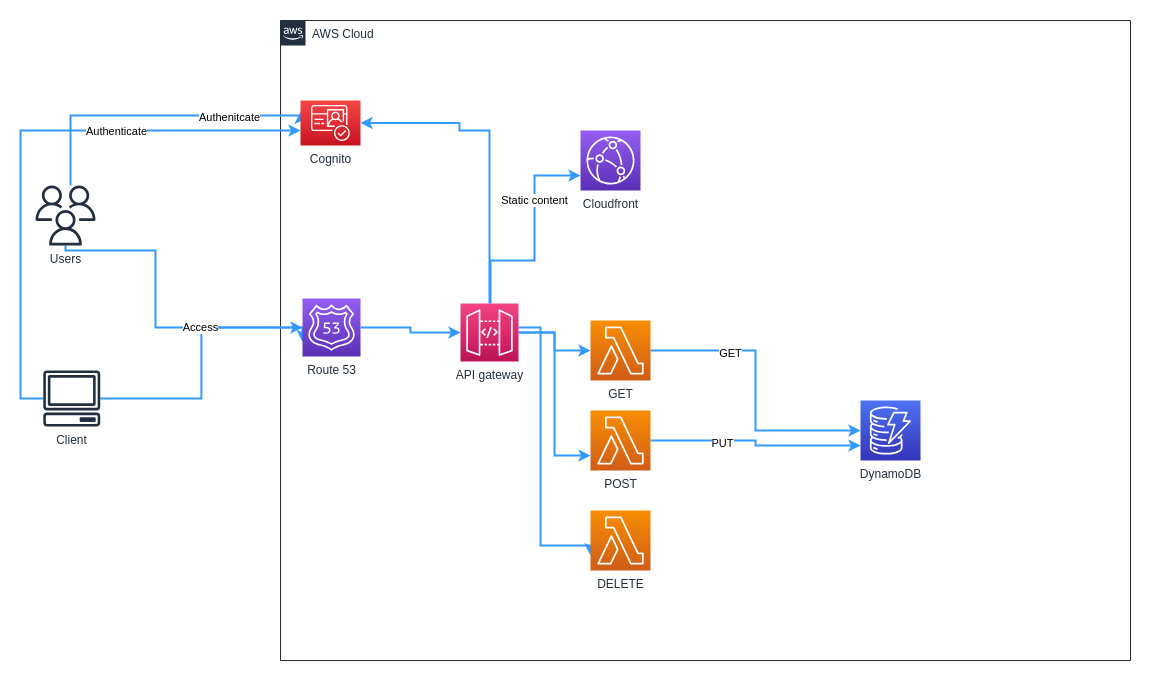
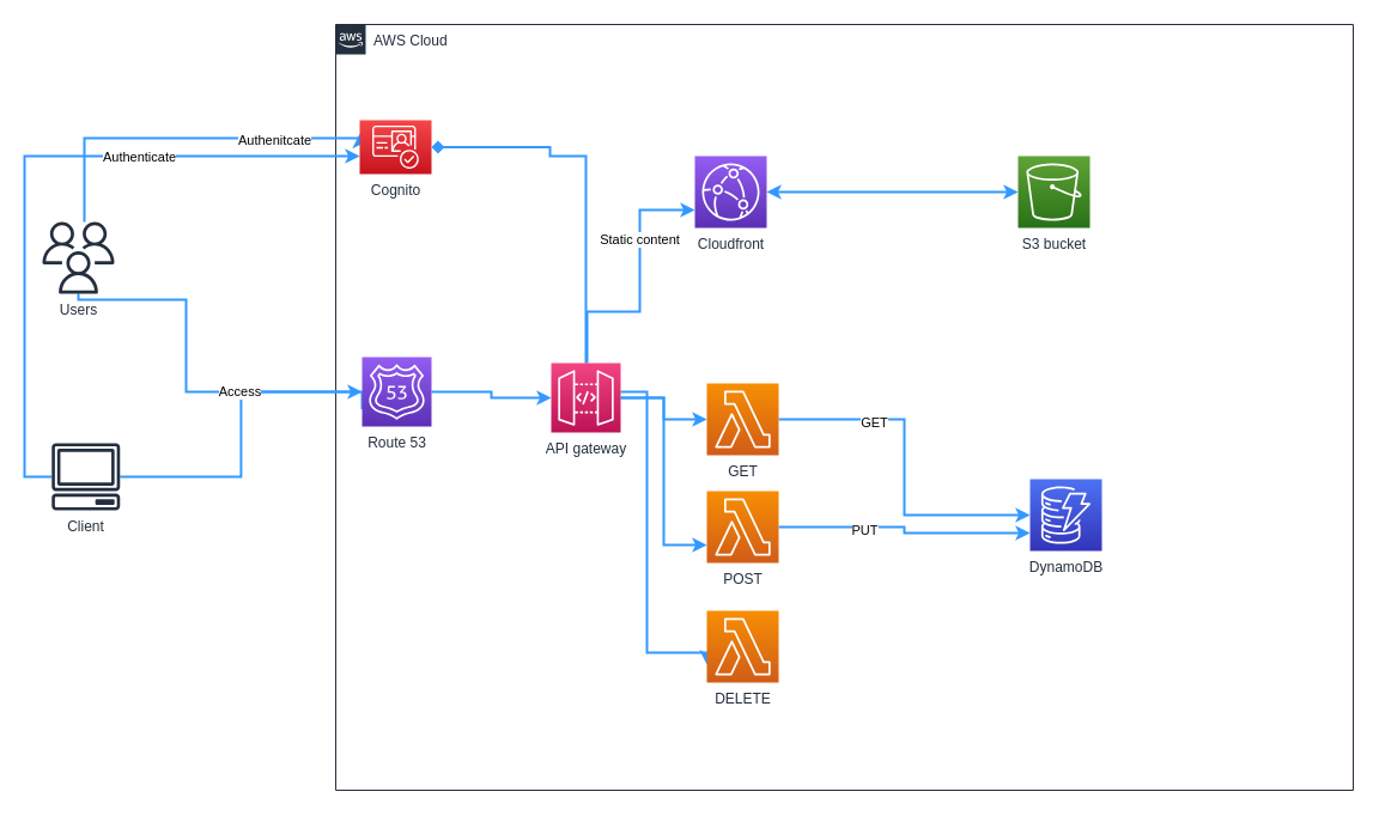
- <mxCell id="20" style="edgeStyle=orthogonalEdgeStyle;rounded=0;orthogonalLoop=1;jettySize=auto;html=1;entryX=1;entryY=0.5;entryDx=0;entryDy=0;entryPerimeter=0;strokeColor=#3399FF;strokeWidth=2;" edge="1" parent="1" source="23" target="14"><mxGeometry relative="1" as="geometry"><Array as="points"><mxPoint x="459" y="130" /></Array></mxGeometry></mxCell>
+ <mxCell id="20" style="edgeStyle=orthogonalEdgeStyle;rounded=0;orthogonalLoop=1;jettySize=auto;html=1;entryX=1;entryY=0.5;entryDx=0;entryDy=0;entryPerimeter=0;strokeColor=#3399FF;strokeWidth=2;endArrow=diamond;" edge="1" parent="1" source="23" target="14"><mxGeometry relative="1" as="geometry"><Array as="points"><mxPoint x="459" y="130" /></Array></mxGeometry></mxCell>
+ <mxCell id="15" style="edgeStyle=orthogonalEdgeStyle;rounded=0;orthogonalLoop=1;jettySize=auto;html=1;strokeColor=#3399FF;strokeWidth=2;startArrow=classic;startFill=1;" edge="1" parent="1" source="16" target="24"><mxGeometry relative="1" as="geometry" /></mxCell>
+ <mxCell id="24" value="S3 bucket" style="points=[[0,0,0],[0.25,0,0],[0.5,0,0],[0.75,0,0],[1,0,0],[0,1,0],[0.25,1,0],[0.5,1,0],[0.75,1,0],[1,1,0],[0,0.25,0],[0,0.5,0],[0,0.75,0],[1,0.25,0],[1,0.5,0],[1,0.75,0]];outlineConnect=0;fontColor=#232F3E;gradientColor=#60A337;gradientDirection=north;fillColor=#277116;strokeColor=#ffffff;dashed=0;verticalLabelPosition=bottom;verticalAlign=top;align=center;html=1;fontSize=12;fontStyle=0;aspect=fixed;shape=mxgraph.aws4.resourceIcon;resIcon=mxgraph.aws4.s3;" vertex="1" parent="1"><mxGeometry x="850" y="130" width="60" height="60" as="geometry" /></mxCell>
- <mxCell id="3" style="edgeStyle=orthogonalEdgeStyle;rounded=0;orthogonalLoop=1;jettySize=auto;html=1;entryX=0;entryY=0.75;entryDx=0;entryDy=0;entryPerimeter=0;strokeColor=#3399FF;strokeWidth=2;" edge="1" parent="1" source="6" target="13"><mxGeometry relative="1" as="geometry"><Array as="points"><mxPoint x="155" y="250" /><mxPoint x="155" y="327" /><mxPoint x="302" y="327" /></Array></mxGeometry></mxCell>
+ <mxCell id="3" style="edgeStyle=orthogonalEdgeStyle;rounded=0;orthogonalLoop=1;jettySize=auto;html=1;entryX=0;entryY=0.75;entryDx=0;entryDy=0;entryPerimeter=0;strokeColor=#3399FF;strokeWidth=2;endArrow=none;" edge="1" parent="1" source="6" target="13"><mxGeometry relative="1" as="geometry"><Array as="points"><mxPoint x="155" y="250" /><mxPoint x="155" y="327" /><mxPoint x="302" y="327" /></Array></mxGeometry></mxCell>
